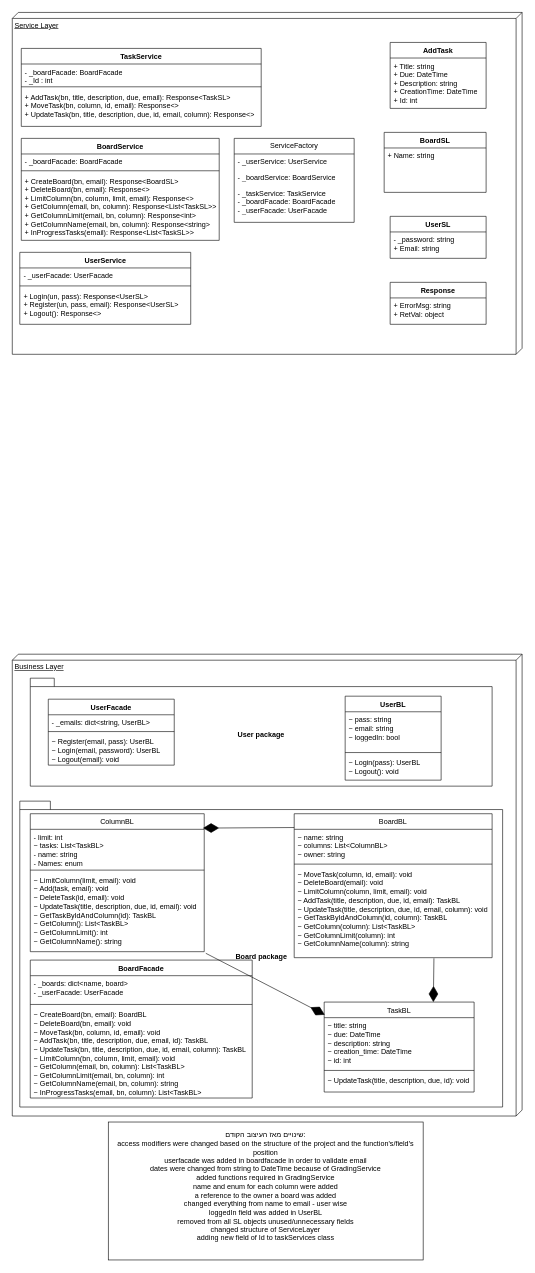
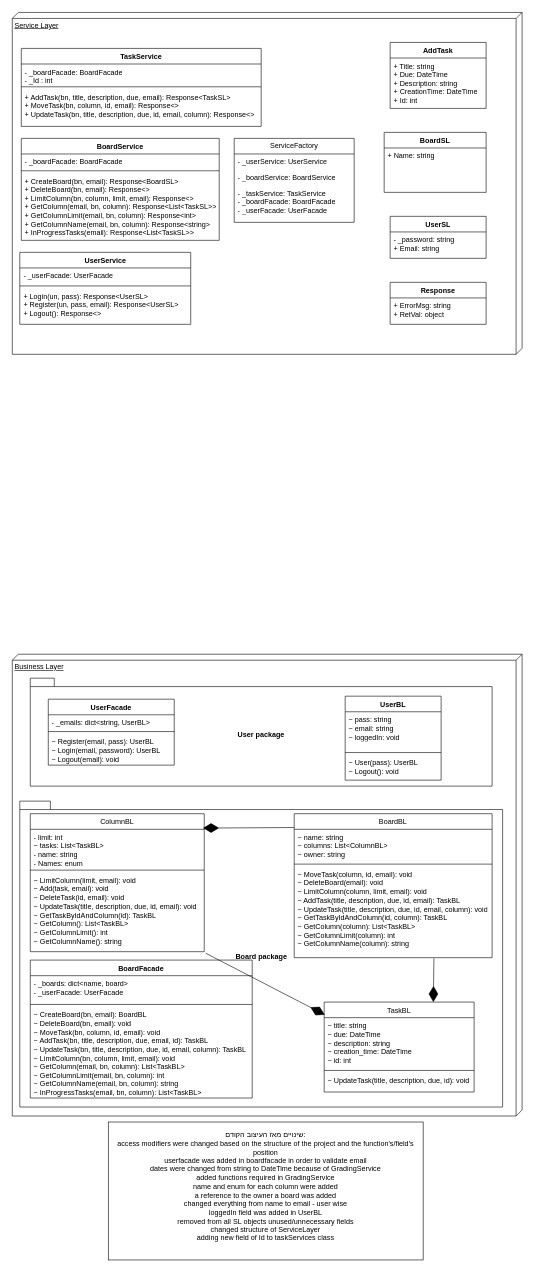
- <mxCell id="34" value="&lt;div&gt;~ pass: string&lt;/div&gt;&lt;div&gt;~ email: string&lt;/div&gt;&lt;div&gt;~ loggedIn: bool&lt;/div&gt;" style="text;strokeColor=none;fillColor=none;align=left;verticalAlign=top;spacingLeft=4;spacingRight=4;overflow=hidden;rotatable=0;points=[[0,0.5],[1,0.5]];portConstraint=eastwest;whiteSpace=wrap;html=1;" parent="33" vertex="1"><mxGeometry y="26" width="160" height="64" as="geometry" /></mxCell>
+ <mxCell id="34" value="&lt;div&gt;~ pass: string&lt;/div&gt;&lt;div&gt;~ email: string&lt;/div&gt;&lt;div&gt;~ loggedIn: void&lt;/div&gt;" style="text;strokeColor=none;fillColor=none;align=left;verticalAlign=top;spacingLeft=4;spacingRight=4;overflow=hidden;rotatable=0;points=[[0,0.5],[1,0.5]];portConstraint=eastwest;whiteSpace=wrap;html=1;" parent="33" vertex="1"><mxGeometry y="26" width="160" height="64" as="geometry" /></mxCell>
- <mxCell id="36" value="~ Login(pass): UserBL&lt;div&gt;~ Logout(): void&lt;/div&gt;" style="text;strokeColor=none;fillColor=none;align=left;verticalAlign=top;spacingLeft=4;spacingRight=4;overflow=hidden;rotatable=0;points=[[0,0.5],[1,0.5]];portConstraint=eastwest;whiteSpace=wrap;html=1;" parent="33" vertex="1"><mxGeometry y="98" width="160" height="42" as="geometry" /></mxCell>
+ <mxCell id="36" value="~ User(pass): UserBL&lt;div&gt;~ Logout(): void&lt;/div&gt;" style="text;strokeColor=none;fillColor=none;align=left;verticalAlign=top;spacingLeft=4;spacingRight=4;overflow=hidden;rotatable=0;points=[[0,0.5],[1,0.5]];portConstraint=eastwest;whiteSpace=wrap;html=1;" parent="33" vertex="1"><mxGeometry y="98" width="160" height="42" as="geometry" /></mxCell>
